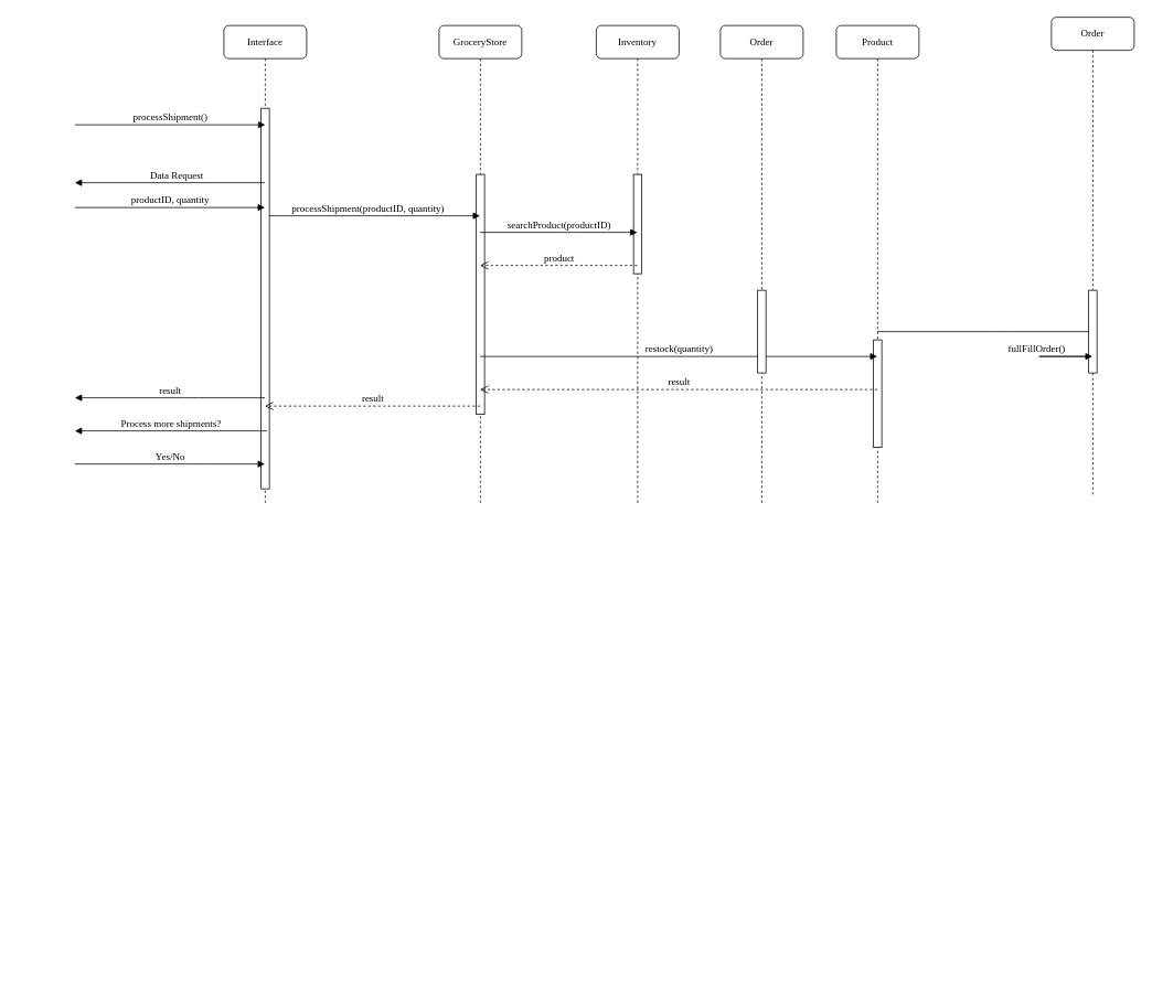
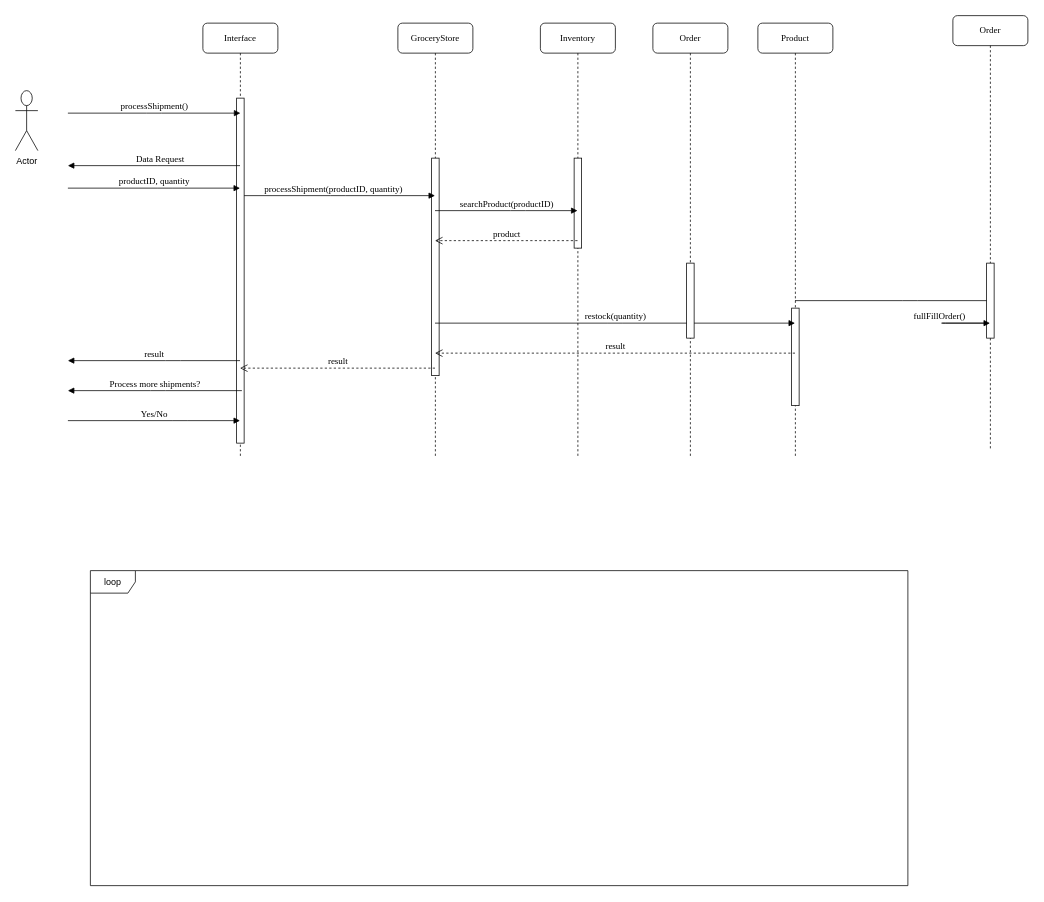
+ <mxCell id="13" value="Actor" style="shape=umlActor;verticalLabelPosition=bottom;verticalAlign=top;html=1;outlineConnect=0;" parent="1" vertex="1"><mxGeometry x="20" y="120" width="30" height="80" as="geometry" /></mxCell>
+ <mxCell id="21" value="loop" style="shape=umlFrame;whiteSpace=wrap;html=1;" parent="1" vertex="1"><mxGeometry x="120" y="760" width="1090" height="420" as="geometry" /></mxCell>
